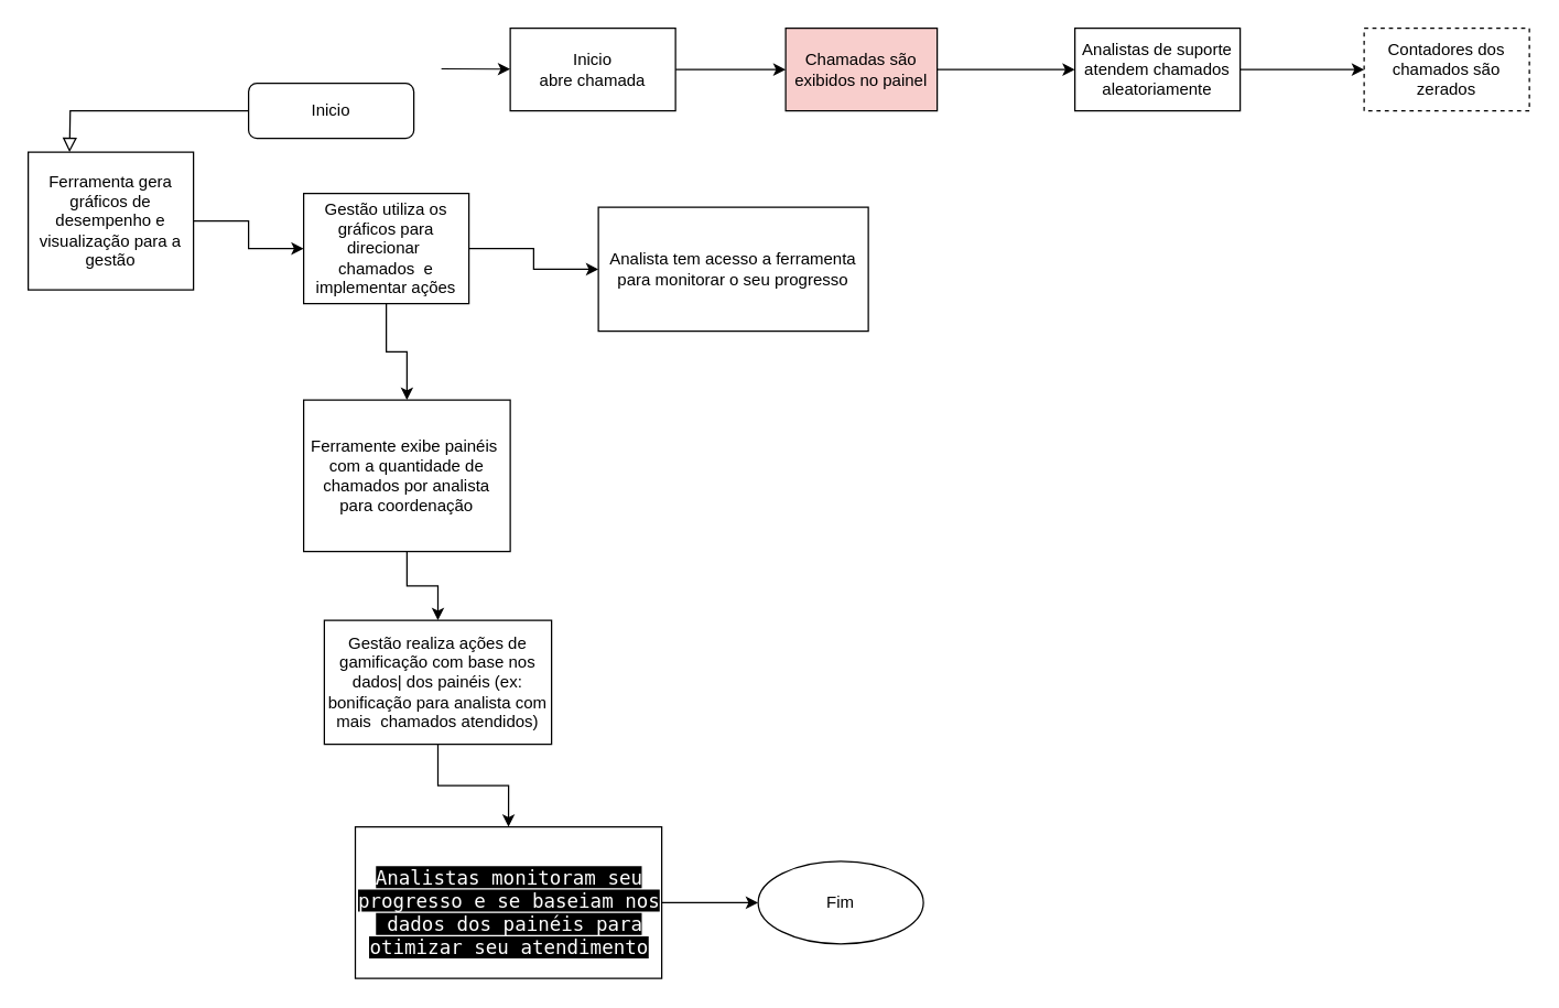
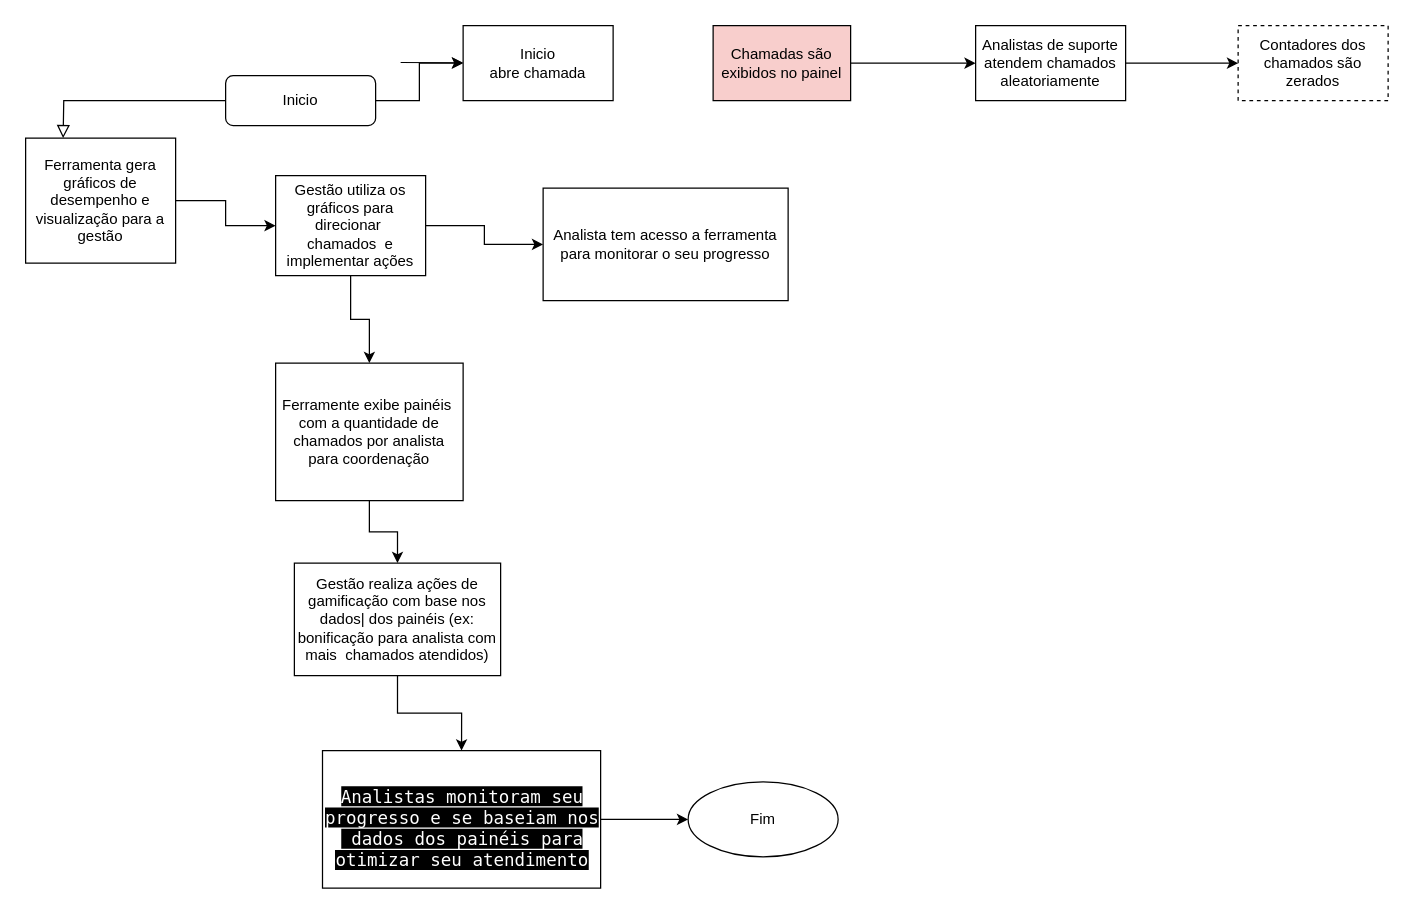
- <mxCell id="6" style="edgeStyle=orthogonalEdgeStyle;rounded=0;orthogonalLoop=1;jettySize=auto;html=1;" edge="1" parent="1" source="7" target="9"><mxGeometry relative="1" as="geometry" /></mxCell>
+ <mxCell id="3" style="edgeStyle=orthogonalEdgeStyle;rounded=0;orthogonalLoop=1;jettySize=auto;html=1;" edge="1" parent="1" source="4" target="7"><mxGeometry relative="1" as="geometry" /></mxCell>
